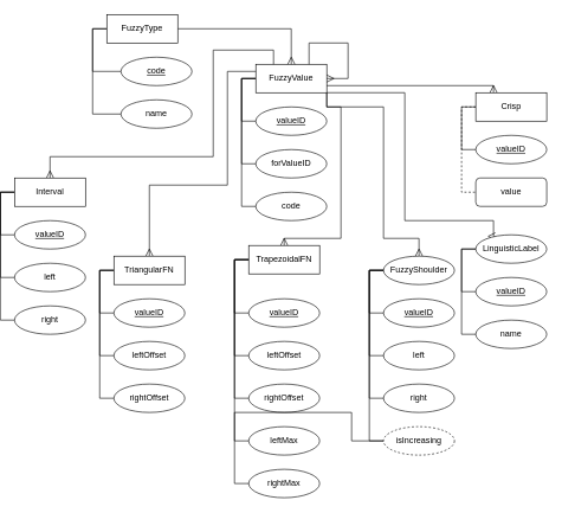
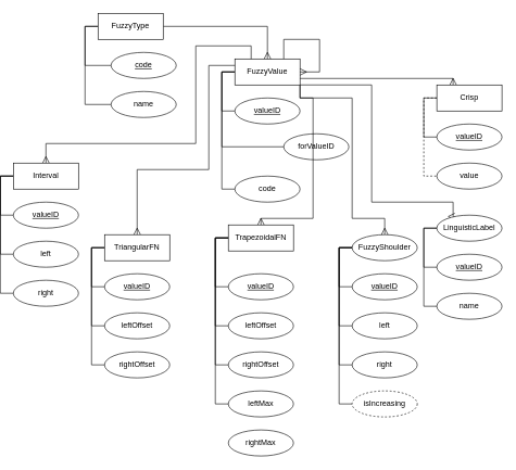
- <mxCell id="6" value="forValueID" style="ellipse;whiteSpace=wrap;html=1;align=center;" vertex="1" parent="1"><mxGeometry x="360" y="210" width="100" height="40" as="geometry" /></mxCell>
+ <mxCell id="6" value="forValueID" style="ellipse;whiteSpace=wrap;html=1;align=center;" vertex="1" parent="1"><mxGeometry x="435" y="205" width="100" height="40" as="geometry" /></mxCell>
- <mxCell id="19" value="value" style="whiteSpace=wrap;html=1;align=center;rounded=1;" vertex="1" parent="1"><mxGeometry x="670" y="250" width="100" height="40" as="geometry" /></mxCell>
+ <mxCell id="19" value="value" style="ellipse;whiteSpace=wrap;html=1;align=center;" vertex="1" parent="1"><mxGeometry x="670" y="250" width="100" height="40" as="geometry" /></mxCell>
- <mxCell id="45" style="edgeStyle=orthogonalEdgeStyle;rounded=0;orthogonalLoop=1;jettySize=auto;html=1;exitX=0;exitY=0.5;exitDx=0;exitDy=0;endArrow=none;endFill=0;" edge="1" parent="1" source="46" target="36"><mxGeometry relative="1" as="geometry" /></mxCell>
+ <mxCell id="45" style="edgeStyle=orthogonalEdgeStyle;rounded=0;orthogonalLoop=1;jettySize=auto;html=1;exitX=0;exitY=0.5;exitDx=0;exitDy=0;entryX=0;entryY=0.5;entryDx=0;entryDy=0;endArrow=none;endFill=0;" edge="1" parent="1" source="46" target="41"><mxGeometry relative="1" as="geometry" /></mxCell>
- <mxCell id="47" style="edgeStyle=orthogonalEdgeStyle;rounded=0;orthogonalLoop=1;jettySize=auto;html=1;exitX=0;exitY=0.5;exitDx=0;exitDy=0;entryX=0;entryY=0.5;entryDx=0;entryDy=0;endArrow=none;endFill=0;" edge="1" parent="1" source="48" target="41"><mxGeometry relative="1" as="geometry" /></mxCell>
